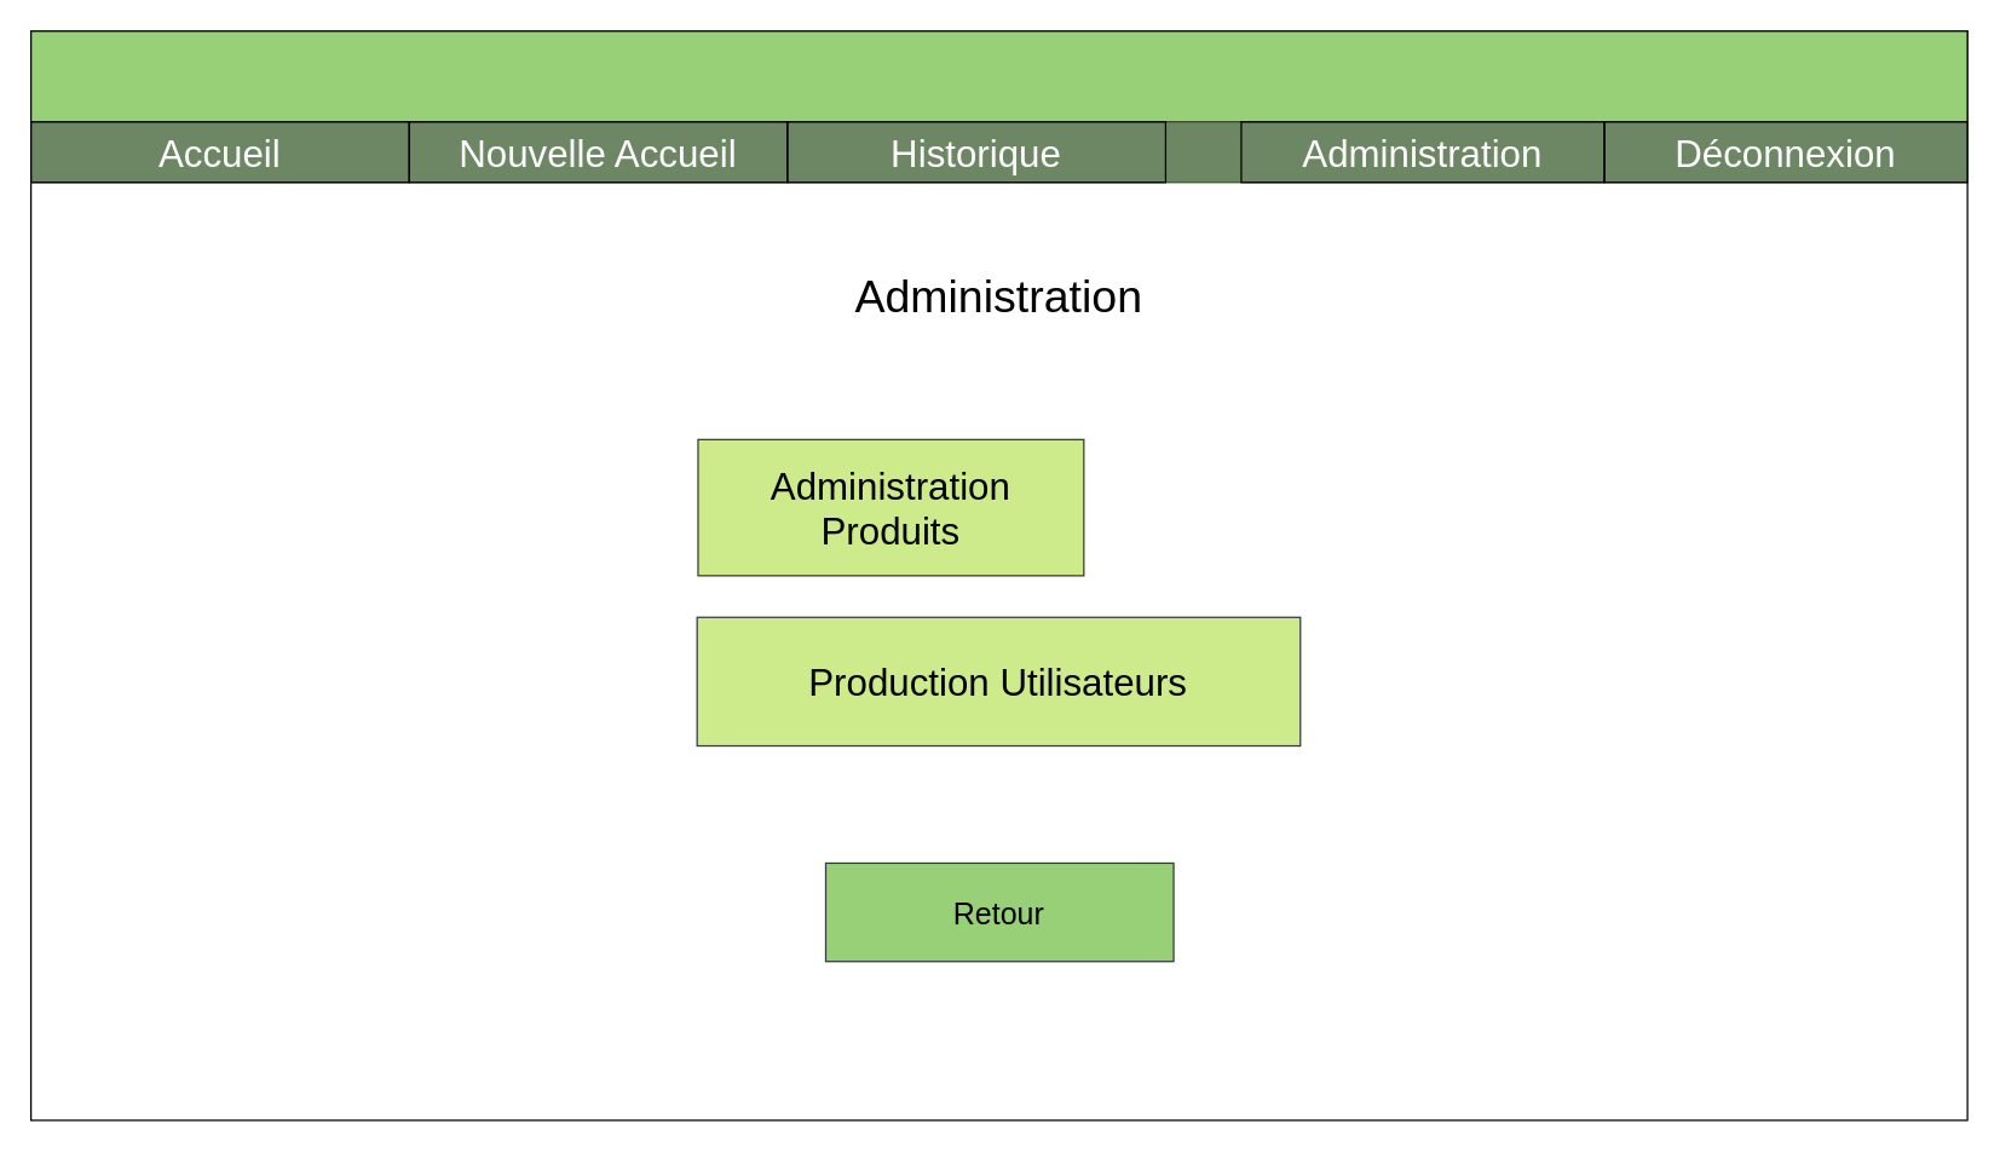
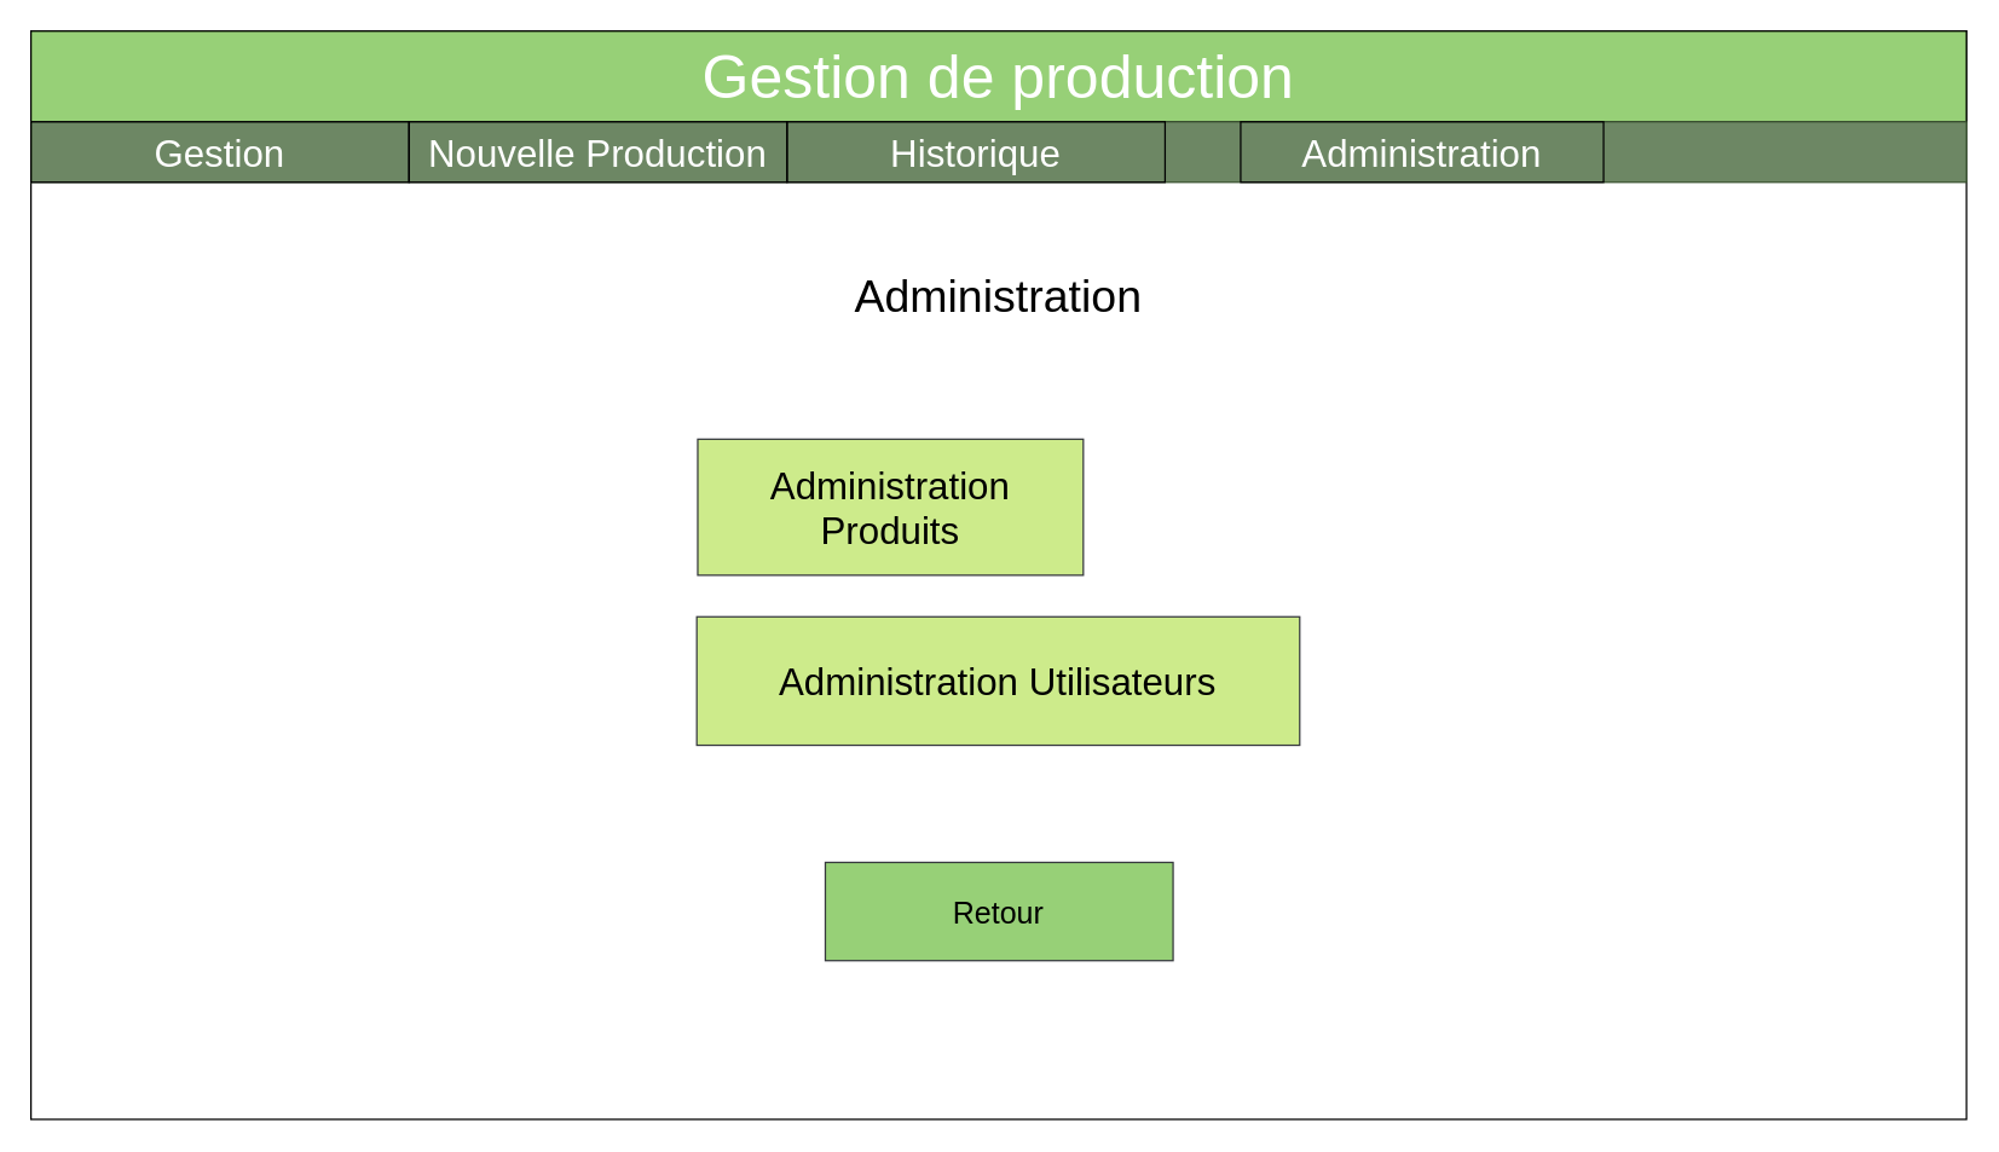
+ <mxCell id="5" value="Gestion de production" style="text;html=1;align=center;verticalAlign=middle;whiteSpace=wrap;rounded=0;shadow=0;glass=0;comic=0;fontSize=40;labelBackgroundColor=none;labelBorderColor=none;fontStyle=0;fontColor=#FFFFFF;" parent="3" vertex="1"><mxGeometry x="400" y="10" width="480" height="40" as="geometry" /></mxCell>
- <mxCell id="11" value="Accueil" style="text;html=1;strokeColor=#000000;fillColor=none;align=center;verticalAlign=middle;whiteSpace=wrap;rounded=0;fontSize=25;fontColor=#FFFFFF;" parent="3" vertex="1"><mxGeometry y="60" width="250" height="40" as="geometry" /></mxCell>
+ <mxCell id="11" value="Gestion" style="text;html=1;strokeColor=#000000;fillColor=none;align=center;verticalAlign=middle;whiteSpace=wrap;rounded=0;fontSize=25;fontColor=#FFFFFF;" parent="3" vertex="1"><mxGeometry y="60" width="250" height="40" as="geometry" /></mxCell>
- <mxCell id="7" value="Nouvelle Accueil" style="text;html=1;strokeColor=#000000;fillColor=none;align=center;verticalAlign=middle;whiteSpace=wrap;rounded=0;fontSize=25;fontColor=#FFFFFF;" parent="3" vertex="1"><mxGeometry x="250" y="60" width="250" height="40" as="geometry" /></mxCell>
+ <mxCell id="7" value="Nouvelle Production" style="text;html=1;strokeColor=#000000;fillColor=none;align=center;verticalAlign=middle;whiteSpace=wrap;rounded=0;fontSize=25;fontColor=#FFFFFF;" parent="3" vertex="1"><mxGeometry x="250" y="60" width="250" height="40" as="geometry" /></mxCell>
- <mxCell id="10" value="Déconnexion" style="text;html=1;strokeColor=#000000;fillColor=none;align=center;verticalAlign=middle;whiteSpace=wrap;rounded=0;fontSize=25;fontColor=#FFFFFF;" parent="3" vertex="1"><mxGeometry x="1040" y="60" width="240" height="40" as="geometry" /></mxCell>
- <mxCell id="14" value="Production Utilisateurs" style="rounded=0;whiteSpace=wrap;html=1;shadow=0;glass=0;comic=0;fontSize=25;align=center;fillColor=#cdeb8b;strokeColor=#36393d;" vertex="1" parent="1"><mxGeometry x="460.31" y="407.5" width="398.75" height="85" as="geometry" /></mxCell>
+ <mxCell id="14" value="Administration Utilisateurs" style="rounded=0;whiteSpace=wrap;html=1;shadow=0;glass=0;comic=0;fontSize=25;align=center;fillColor=#cdeb8b;strokeColor=#36393d;" vertex="1" parent="1"><mxGeometry x="460.31" y="407.5" width="398.75" height="85" as="geometry" /></mxCell>
